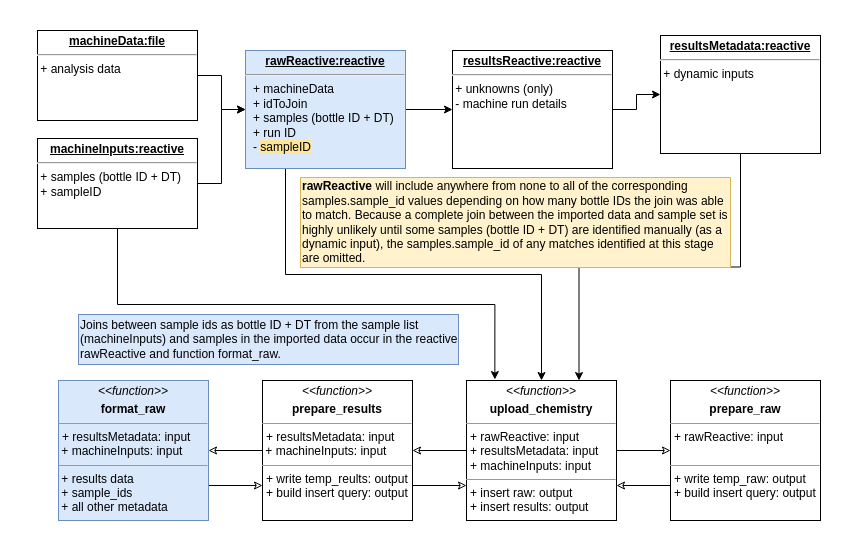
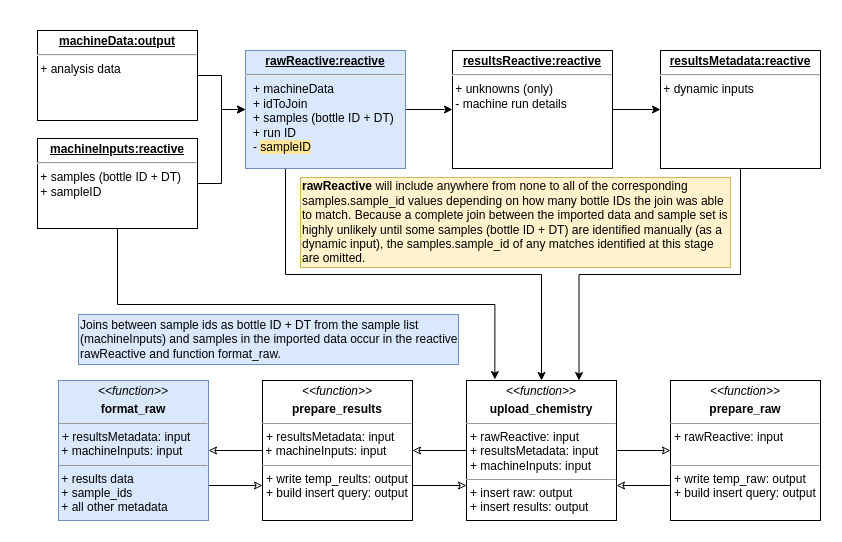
- <mxCell id="17" value="&lt;p style=&quot;margin:0px;margin-top:4px;text-align:center;text-decoration:underline;&quot;&gt;&lt;b&gt;machineData:file&lt;/b&gt;&lt;/p&gt;&lt;hr&gt;&lt;div&gt;&amp;nbsp;+ analysis data&lt;br&gt;&lt;/div&gt;&lt;div&gt;&lt;br&gt;&lt;/div&gt;" style="verticalAlign=top;align=left;overflow=fill;fontSize=12;fontFamily=Helvetica;html=1;" parent="1" vertex="1"><mxGeometry x="37" y="30" width="160" height="90" as="geometry" /></mxCell>
+ <mxCell id="17" value="&lt;p style=&quot;margin:0px;margin-top:4px;text-align:center;text-decoration:underline;&quot;&gt;&lt;b&gt;machineData:output&lt;/b&gt;&lt;/p&gt;&lt;hr&gt;&lt;div&gt;&amp;nbsp;+ analysis data&lt;br&gt;&lt;/div&gt;&lt;div&gt;&lt;br&gt;&lt;/div&gt;" style="verticalAlign=top;align=left;overflow=fill;fontSize=12;fontFamily=Helvetica;html=1;" parent="1" vertex="1"><mxGeometry x="37" y="30" width="160" height="90" as="geometry" /></mxCell>
- <mxCell id="12" value="&lt;p style=&quot;margin:0px;margin-top:4px;text-align:center;text-decoration:underline;&quot;&gt;&lt;b&gt;resultsMetadata:reactive&lt;/b&gt;&lt;/p&gt;&lt;hr&gt;&lt;div&gt;&amp;nbsp;+ dynamic inputs&lt;br&gt;&lt;/div&gt;&lt;div&gt;&lt;br&gt;&lt;/div&gt;&lt;div&gt;&lt;br&gt;&lt;/div&gt;" style="verticalAlign=top;align=left;overflow=fill;fontSize=12;fontFamily=Helvetica;html=1;" parent="1" vertex="1"><mxGeometry x="660" y="35" width="160" height="118" as="geometry" /></mxCell>
+ <mxCell id="12" value="&lt;p style=&quot;margin:0px;margin-top:4px;text-align:center;text-decoration:underline;&quot;&gt;&lt;b&gt;resultsMetadata:reactive&lt;/b&gt;&lt;/p&gt;&lt;hr&gt;&lt;div&gt;&amp;nbsp;+ dynamic inputs&lt;br&gt;&lt;/div&gt;&lt;div&gt;&lt;br&gt;&lt;/div&gt;&lt;div&gt;&lt;br&gt;&lt;/div&gt;" style="verticalAlign=top;align=left;overflow=fill;fontSize=12;fontFamily=Helvetica;html=1;" parent="1" vertex="1"><mxGeometry x="660" y="50" width="160" height="118" as="geometry" /></mxCell>
